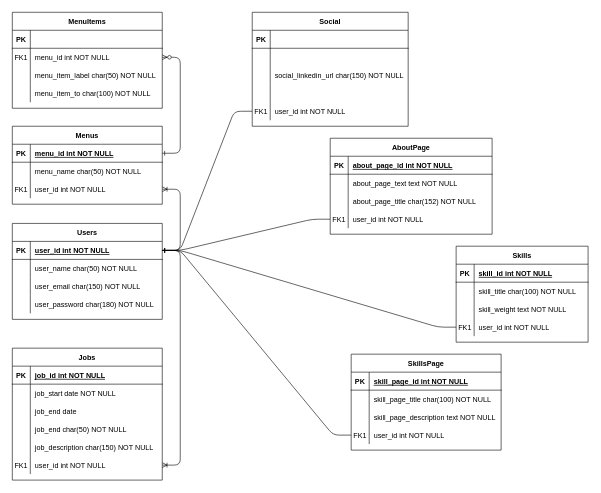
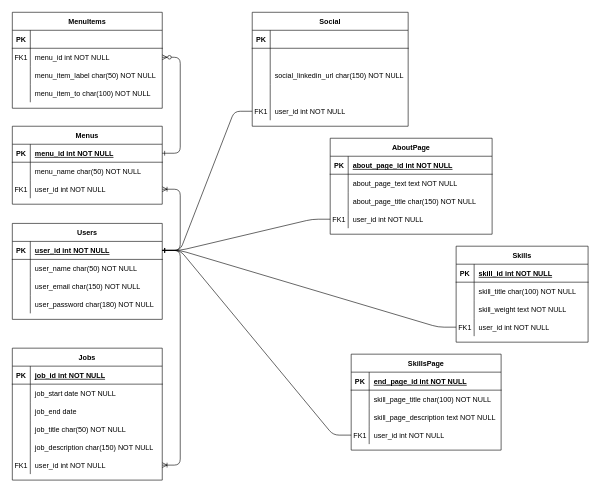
- <mxCell id="61" value="about_page_title char(152) NOT NULL" style="shape=partialRectangle;overflow=hidden;connectable=0;fillColor=none;top=0;left=0;bottom=0;right=0;align=left;spacingLeft=6;" parent="59" vertex="1"><mxGeometry x="30" width="240" height="30" as="geometry"><mxRectangle width="240" height="30" as="alternateBounds" /></mxGeometry></mxCell>
+ <mxCell id="61" value="about_page_title char(150) NOT NULL" style="shape=partialRectangle;overflow=hidden;connectable=0;fillColor=none;top=0;left=0;bottom=0;right=0;align=left;spacingLeft=6;" parent="59" vertex="1"><mxGeometry x="30" width="240" height="30" as="geometry"><mxRectangle width="240" height="30" as="alternateBounds" /></mxGeometry></mxCell>
- <mxCell id="83" value="skill_page_id int NOT NULL" style="shape=partialRectangle;connectable=0;fillColor=none;top=0;left=0;bottom=0;right=0;align=left;spacingLeft=6;fontStyle=5;overflow=hidden;" parent="81" vertex="1"><mxGeometry x="30" width="220" height="30" as="geometry"><mxRectangle width="220" height="30" as="alternateBounds" /></mxGeometry></mxCell>
+ <mxCell id="83" value="end_page_id int NOT NULL" style="shape=partialRectangle;connectable=0;fillColor=none;top=0;left=0;bottom=0;right=0;align=left;spacingLeft=6;fontStyle=5;overflow=hidden;" parent="81" vertex="1"><mxGeometry x="30" width="220" height="30" as="geometry"><mxRectangle width="220" height="30" as="alternateBounds" /></mxGeometry></mxCell>
- <mxCell id="107" value="job_end char(50) NOT NULL" style="shape=partialRectangle;connectable=0;fillColor=none;top=0;left=0;bottom=0;right=0;align=left;spacingLeft=6;overflow=hidden;" vertex="1" parent="105"><mxGeometry x="30" width="220" height="30" as="geometry"><mxRectangle width="220" height="30" as="alternateBounds" /></mxGeometry></mxCell>
+ <mxCell id="107" value="job_title char(50) NOT NULL" style="shape=partialRectangle;connectable=0;fillColor=none;top=0;left=0;bottom=0;right=0;align=left;spacingLeft=6;overflow=hidden;" vertex="1" parent="105"><mxGeometry x="30" width="220" height="30" as="geometry"><mxRectangle width="220" height="30" as="alternateBounds" /></mxGeometry></mxCell>
